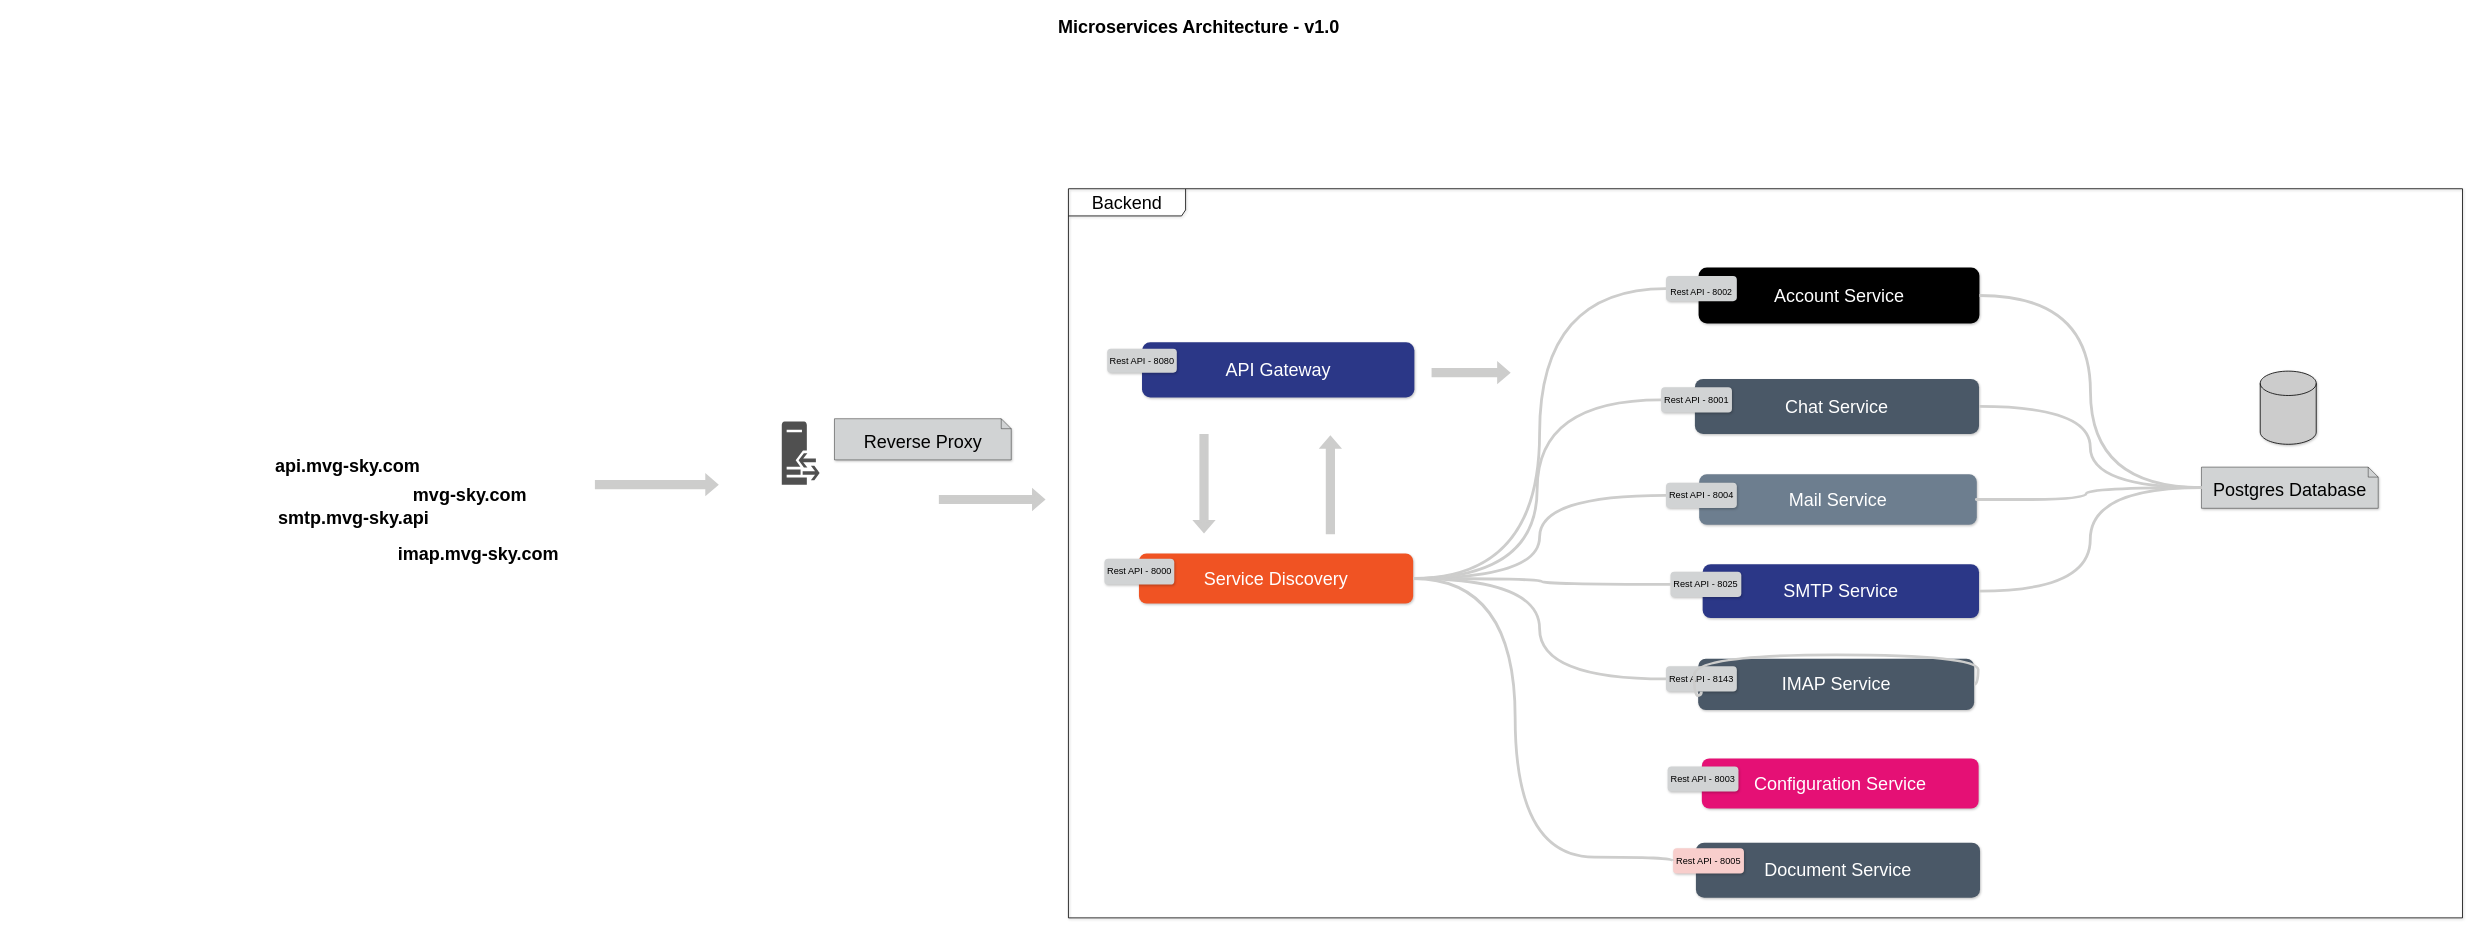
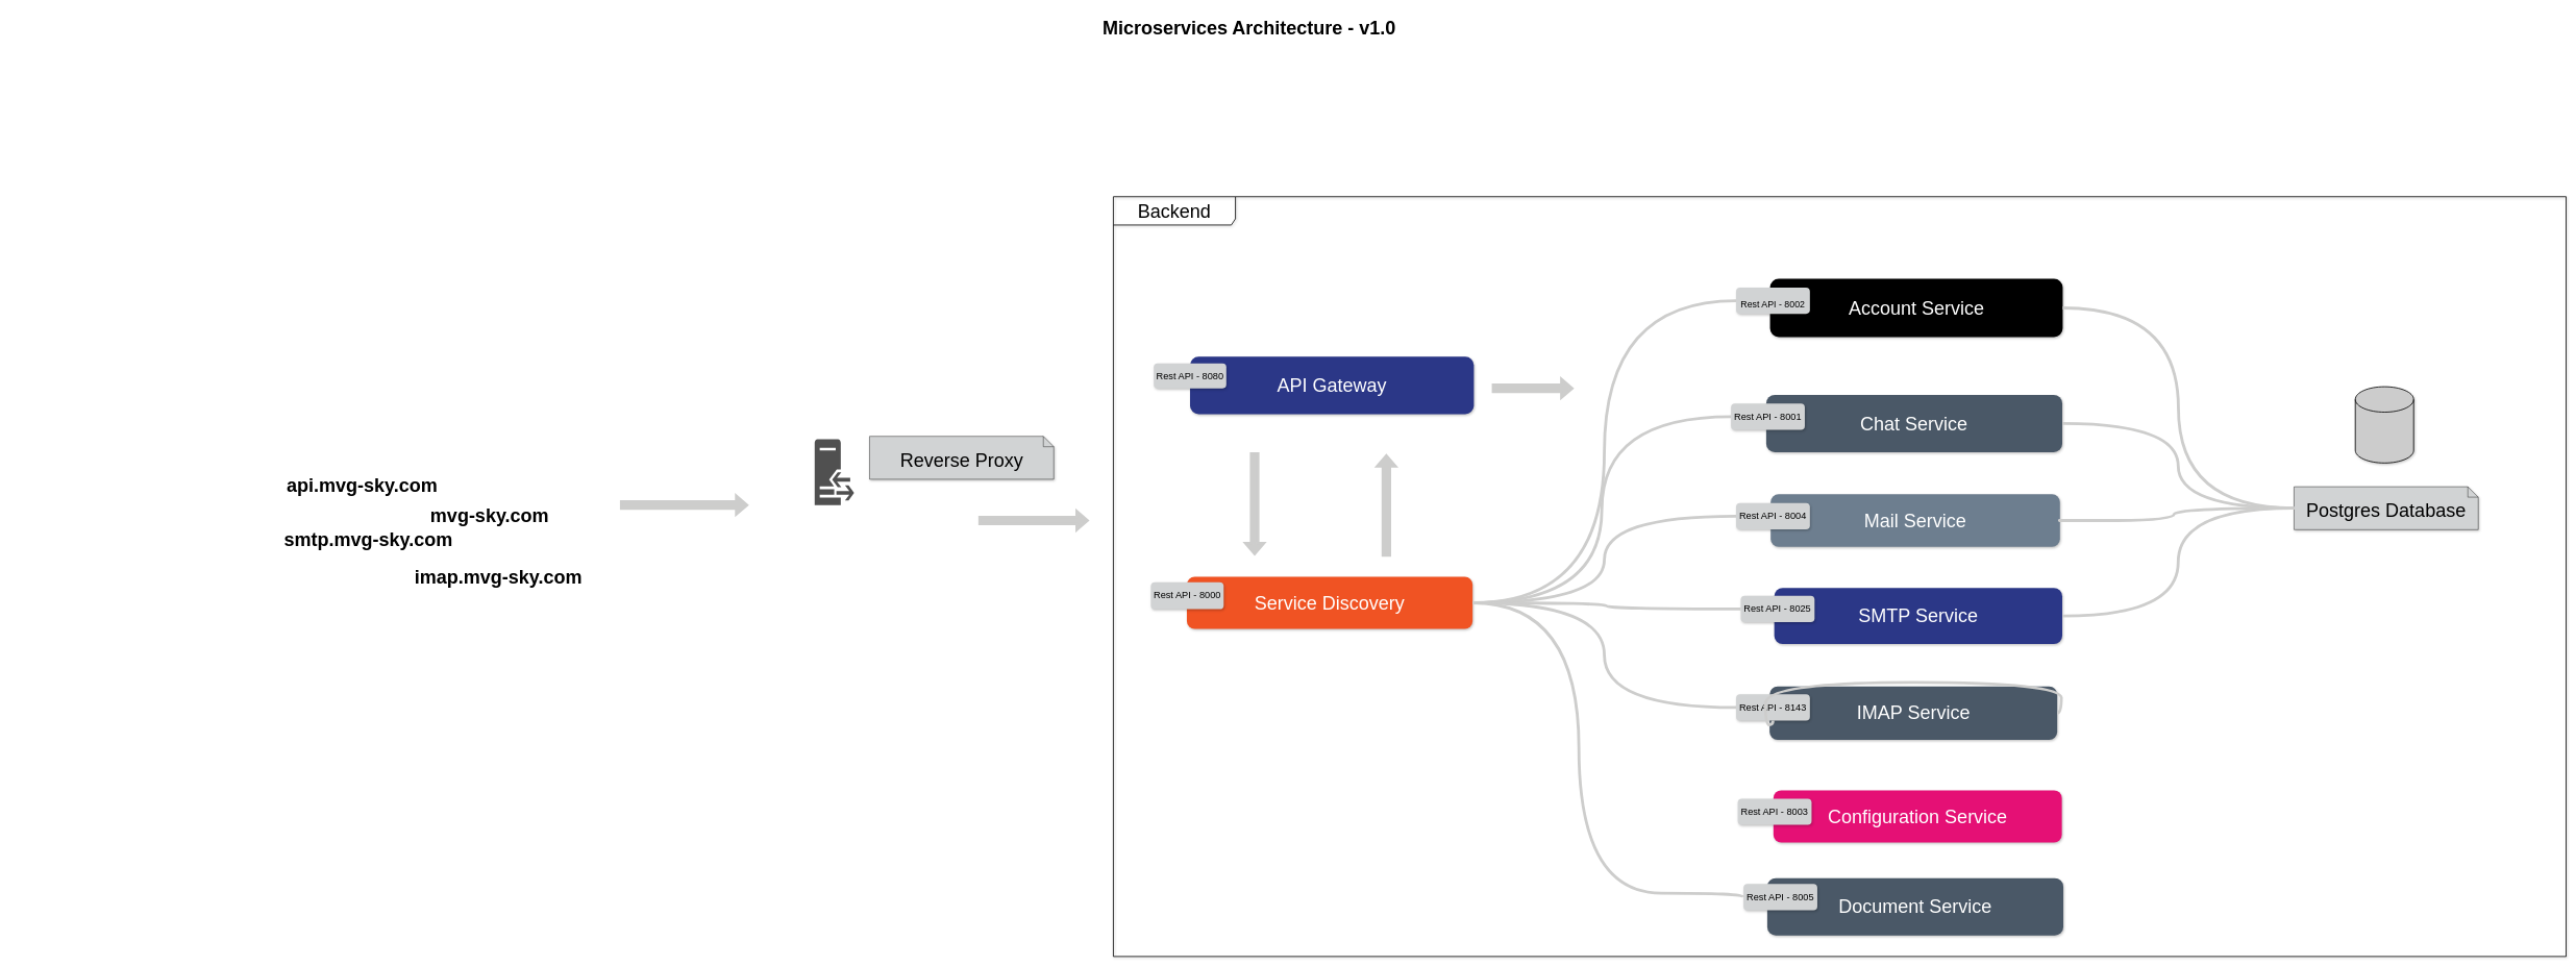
- <mxCell id="56" value="&lt;h1 style=&quot;font-size: 45px;&quot;&gt;&lt;font style=&quot;font-size: 45px;&quot;&gt;smtp.mvg-sky.api&lt;/font&gt;&lt;/h1&gt;" style="text;html=1;strokeColor=none;fillColor=none;spacing=5;spacingTop=-20;whiteSpace=wrap;overflow=hidden;rounded=0;shadow=1;glass=0;sketch=0;fontSize=45;fontColor=#000000;align=center;verticalAlign=middle;" parent="52" vertex="1"><mxGeometry x="21.112" y="132.777" width="706.796" height="123.014" as="geometry" /></mxCell>
+ <mxCell id="56" value="&lt;h1 style=&quot;font-size: 45px;&quot;&gt;&lt;font style=&quot;font-size: 45px;&quot;&gt;smtp.mvg-sky.com&lt;/font&gt;&lt;/h1&gt;" style="text;html=1;strokeColor=none;fillColor=none;spacing=5;spacingTop=-20;whiteSpace=wrap;overflow=hidden;rounded=0;shadow=1;glass=0;sketch=0;fontSize=45;fontColor=#000000;align=center;verticalAlign=middle;" parent="52" vertex="1"><mxGeometry x="21.112" y="132.777" width="706.796" height="123.014" as="geometry" /></mxCell>
- <mxCell id="41" value="&lt;font style=&quot;font-size: 23px&quot;&gt;Rest API - 8005&lt;br&gt;&lt;/font&gt;" style="rounded=1;whiteSpace=wrap;html=1;fontSize=20;fontColor=#000000;strokeWidth=4;fillColor=#f8cecc;align=center;verticalAlign=middle;strokeColor=none;shadow=1;sketch=0;glass=0;" vertex="1" parent="39"><mxGeometry y="14.006" width="177.09" height="63.049" as="geometry" /></mxCell>
+ <mxCell id="41" value="&lt;font style=&quot;font-size: 23px&quot;&gt;Rest API - 8005&lt;br&gt;&lt;/font&gt;" style="rounded=1;whiteSpace=wrap;html=1;fontSize=20;fontColor=#000000;strokeWidth=4;fillColor=#D1D3D4;align=center;verticalAlign=middle;strokeColor=none;shadow=1;sketch=0;glass=0;" vertex="1" parent="39"><mxGeometry y="14.006" width="177.09" height="63.049" as="geometry" /></mxCell>
